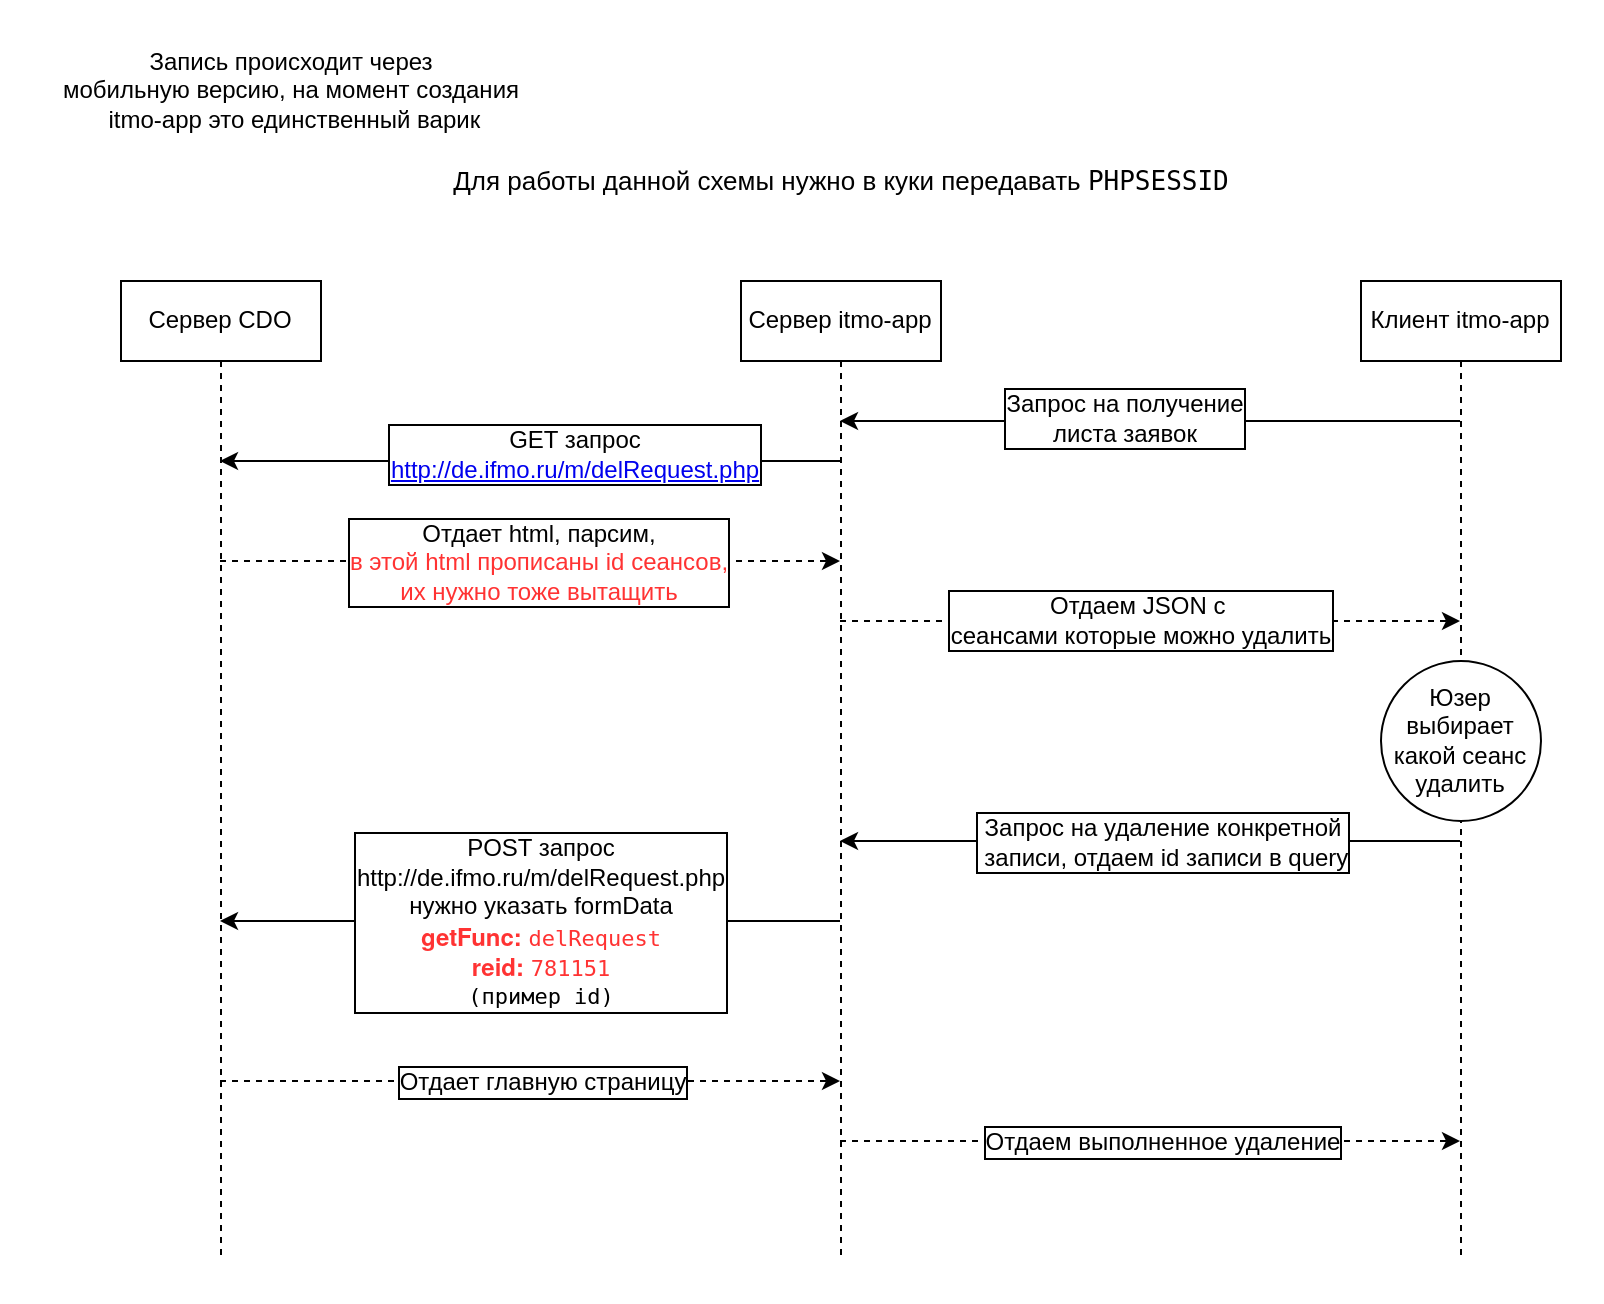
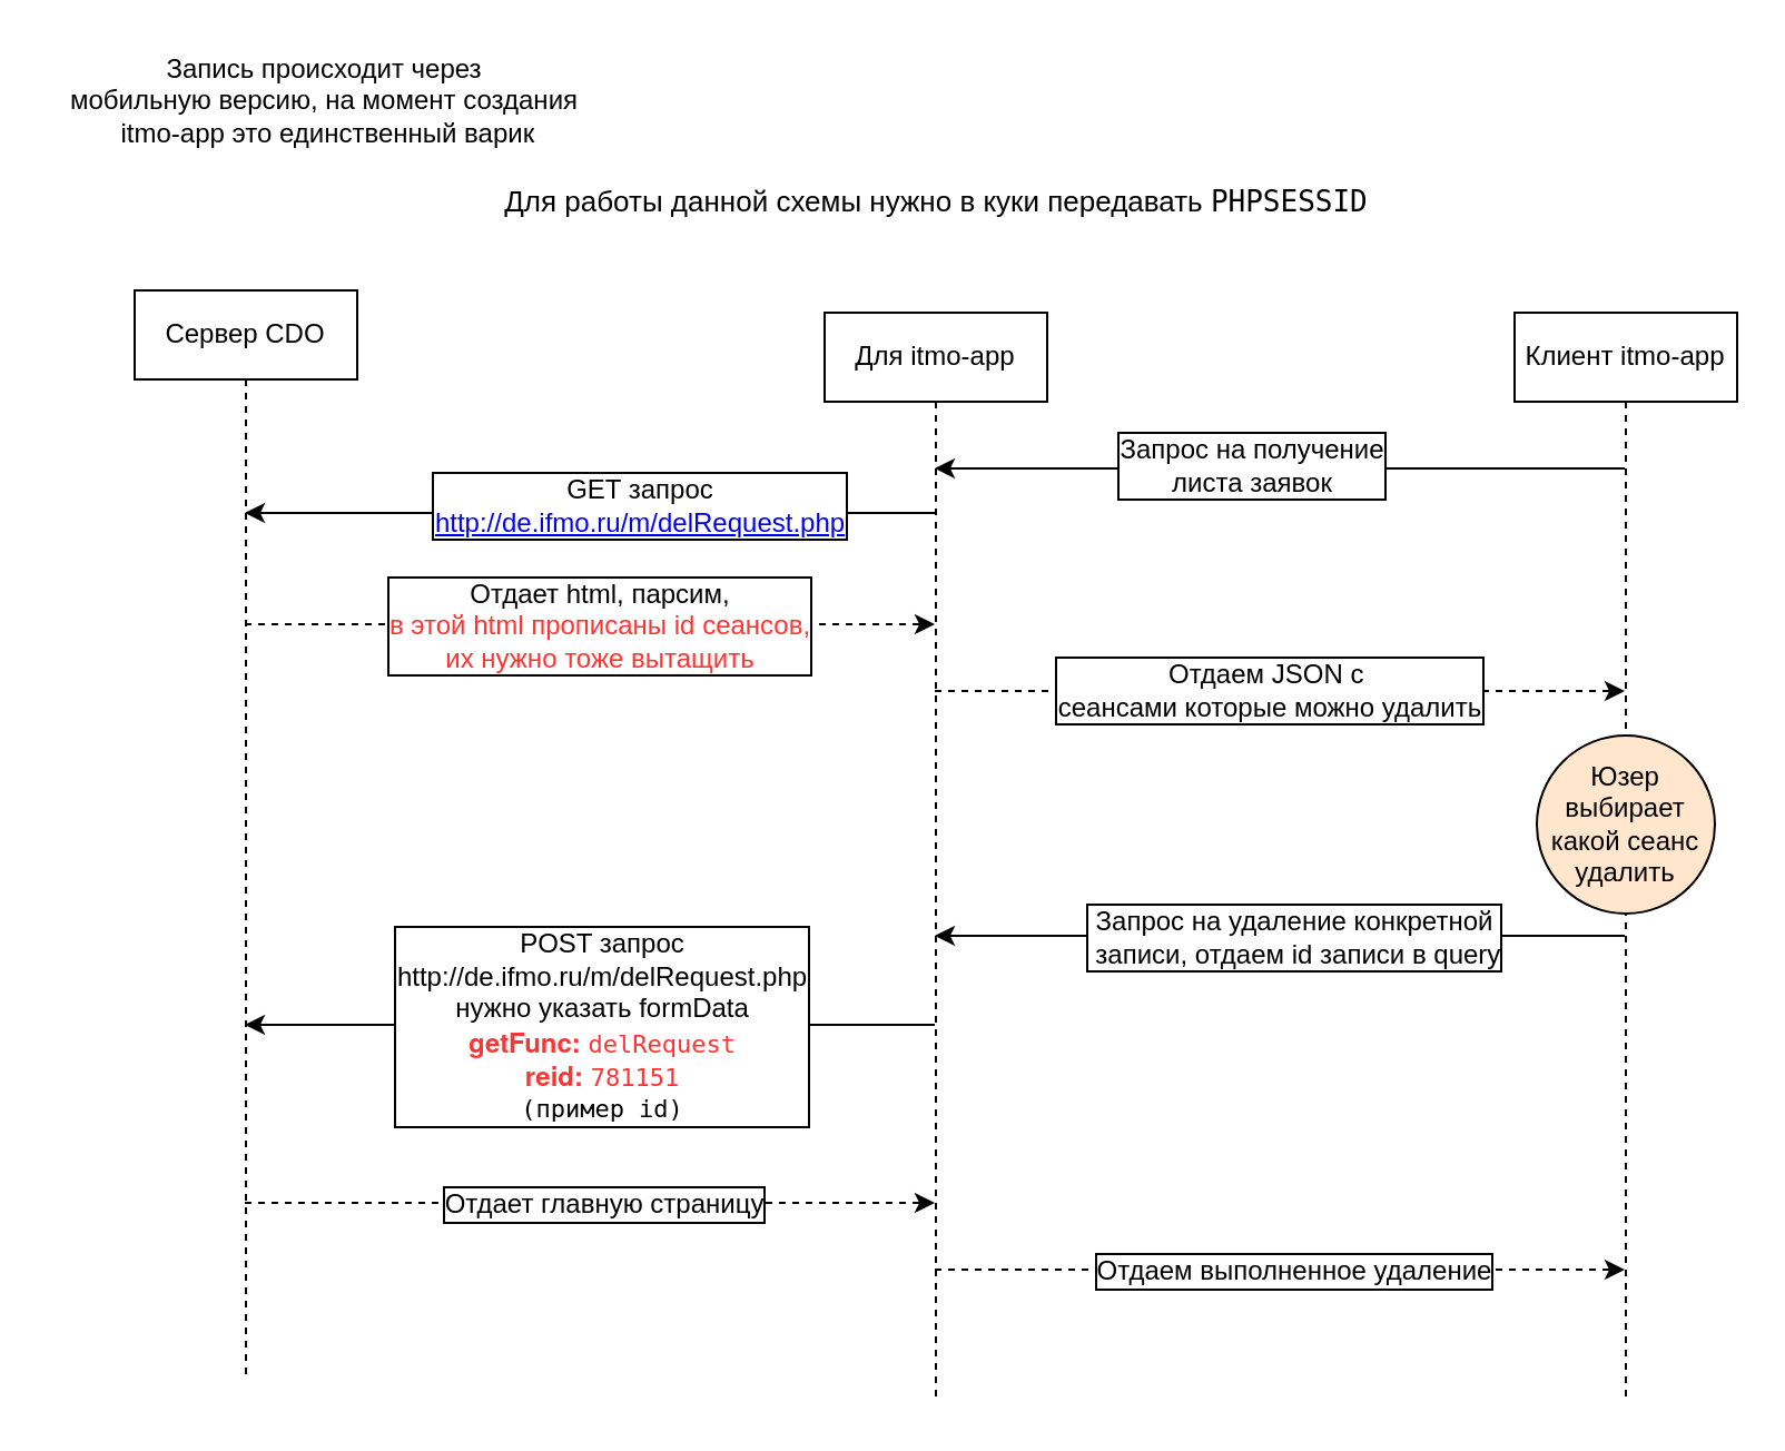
- <mxCell id="9" value="&lt;span style=&quot;white-space: nowrap&quot;&gt;Сервер itmo-app&lt;/span&gt;" style="shape=umlLifeline;perimeter=lifelinePerimeter;whiteSpace=wrap;html=1;container=1;collapsible=0;recursiveResize=0;outlineConnect=0;" parent="1" vertex="1"><mxGeometry x="370" y="140" width="100" height="490" as="geometry" /></mxCell>
+ <mxCell id="9" value="&lt;span style=&quot;white-space: nowrap&quot;&gt;Для itmo-app&lt;/span&gt;" style="shape=umlLifeline;perimeter=lifelinePerimeter;whiteSpace=wrap;html=1;container=1;collapsible=0;recursiveResize=0;outlineConnect=0;" parent="1" vertex="1"><mxGeometry x="370" y="140" width="100" height="490" as="geometry" /></mxCell>
- <mxCell id="15" value="Юзер выбирает какой сеанс удалить" style="ellipse;whiteSpace=wrap;html=1;" vertex="1" parent="14"><mxGeometry x="10" y="190" width="80" height="80" as="geometry" /></mxCell>
+ <mxCell id="15" value="Юзер выбирает какой сеанс удалить" style="ellipse;whiteSpace=wrap;html=1;fillColor=#ffe6cc;" vertex="1" parent="14"><mxGeometry x="10" y="190" width="80" height="80" as="geometry" /></mxCell>
- <mxCell id="4" value="Сервер CDO" style="shape=umlLifeline;perimeter=lifelinePerimeter;whiteSpace=wrap;html=1;container=1;collapsible=0;recursiveResize=0;outlineConnect=0;" parent="1" vertex="1"><mxGeometry x="60" y="140" width="100" height="490" as="geometry" /></mxCell>
+ <mxCell id="4" value="Сервер CDO" style="shape=umlLifeline;perimeter=lifelinePerimeter;whiteSpace=wrap;html=1;container=1;collapsible=0;recursiveResize=0;outlineConnect=0;" parent="1" vertex="1"><mxGeometry x="60" y="130" width="100" height="490" as="geometry" /></mxCell>
